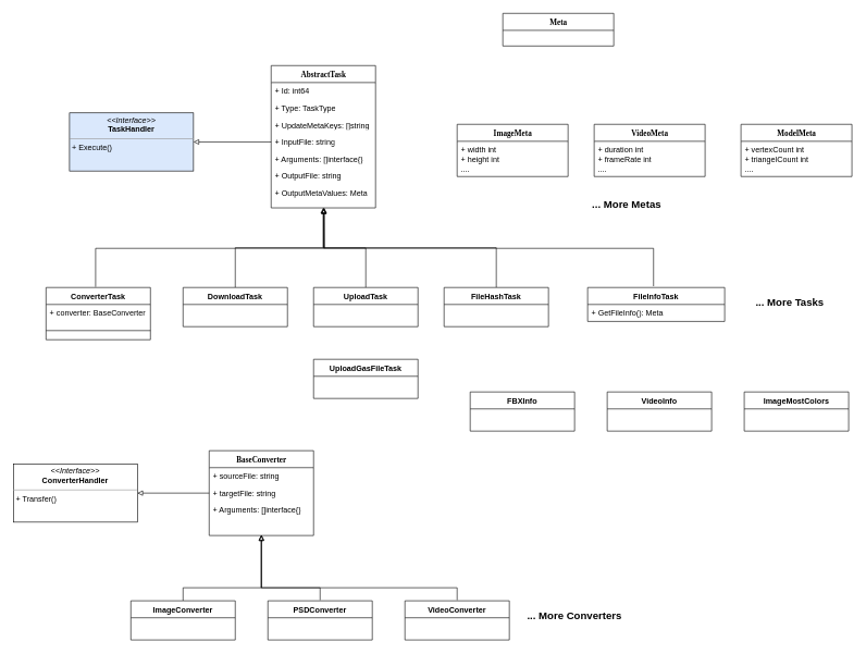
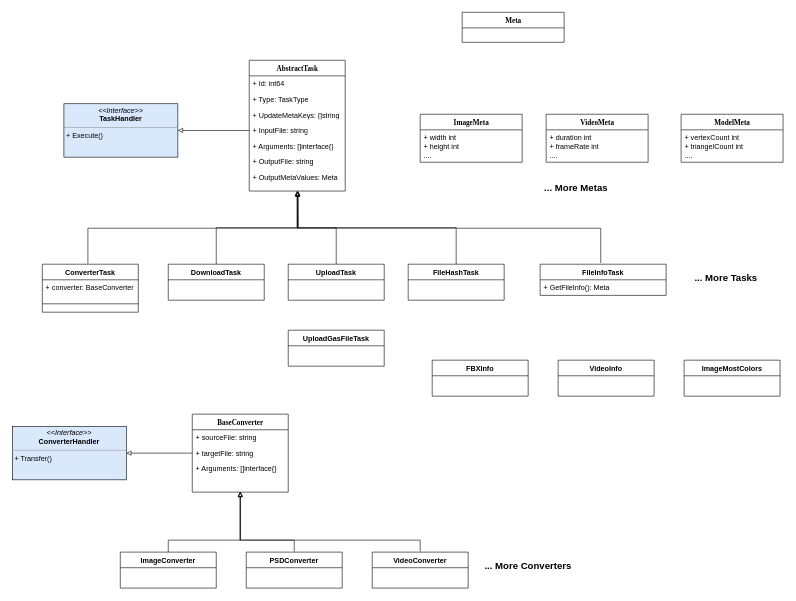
- <mxCell id="23" value="&lt;p style=&quot;margin: 0px ; margin-top: 4px ; text-align: center&quot;&gt;&lt;i&gt;&amp;lt;&amp;lt;Interface&amp;gt;&amp;gt;&lt;/i&gt;&lt;br&gt;&lt;b&gt;ConverterHandler&lt;/b&gt;&lt;/p&gt;&lt;hr size=&quot;1&quot;&gt;&lt;p style=&quot;margin: 0px ; margin-left: 4px&quot;&gt;+ Transfer()&lt;/p&gt;" style="verticalAlign=top;align=left;overflow=fill;fontSize=12;fontFamily=Helvetica;html=1;" vertex="1" parent="1"><mxGeometry x="20" y="710.5" width="190" height="89" as="geometry" /></mxCell>
+ <mxCell id="23" value="&lt;p style=&quot;margin: 0px ; margin-top: 4px ; text-align: center&quot;&gt;&lt;i&gt;&amp;lt;&amp;lt;Interface&amp;gt;&amp;gt;&lt;/i&gt;&lt;br&gt;&lt;b&gt;ConverterHandler&lt;/b&gt;&lt;/p&gt;&lt;hr size=&quot;1&quot;&gt;&lt;p style=&quot;margin: 0px ; margin-left: 4px&quot;&gt;+ Transfer()&lt;/p&gt;" style="verticalAlign=top;align=left;overflow=fill;fontSize=12;fontFamily=Helvetica;html=1;fillColor=#dae8fc;" vertex="1" parent="1"><mxGeometry x="20" y="710.5" width="190" height="89" as="geometry" /></mxCell>
